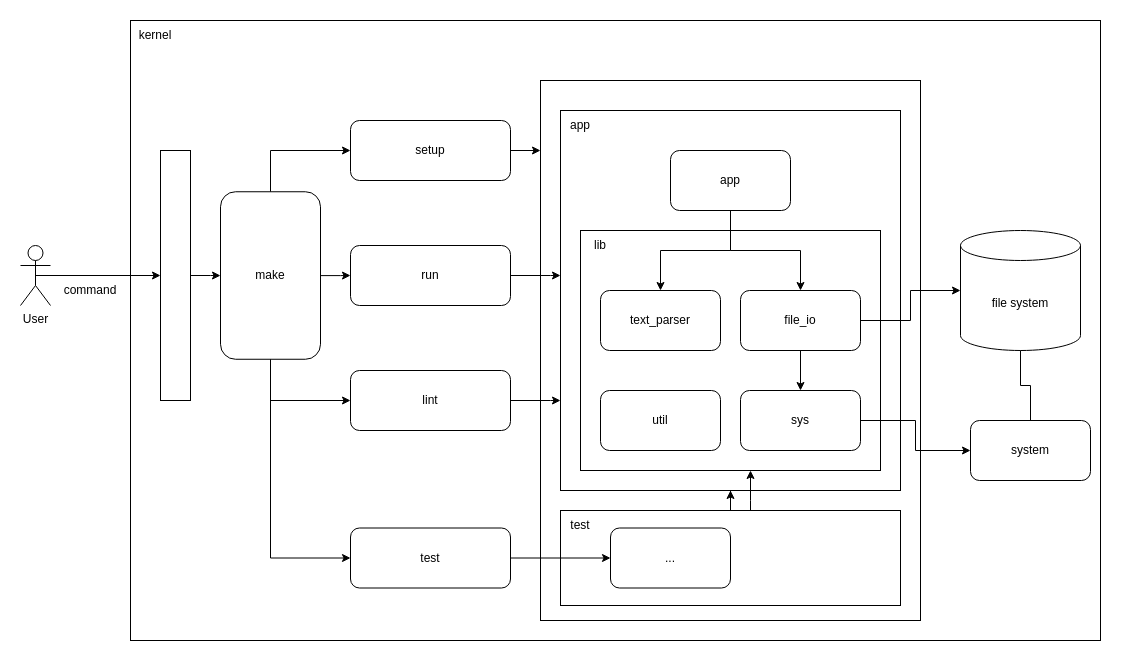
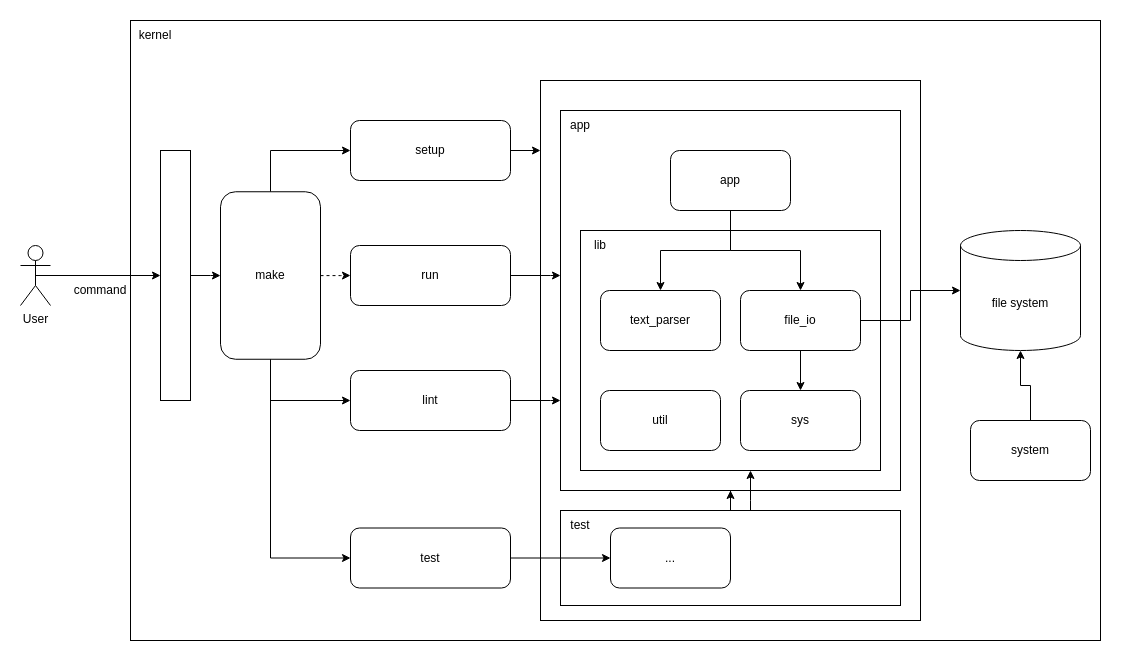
- <mxCell id="12" style="edgeStyle=orthogonalEdgeStyle;rounded=0;orthogonalLoop=1;jettySize=auto;html=1;" parent="1" source="15" target="19" edge="1"><mxGeometry relative="1" as="geometry" /></mxCell>
+ <mxCell id="12" style="edgeStyle=orthogonalEdgeStyle;rounded=0;orthogonalLoop=1;jettySize=auto;html=1;dashed=1;" parent="1" source="15" target="19" edge="1"><mxGeometry relative="1" as="geometry" /></mxCell>
- <mxCell id="9" value="command" style="text;html=1;strokeColor=none;fillColor=none;align=center;verticalAlign=middle;whiteSpace=wrap;rounded=0;" parent="1" vertex="1"><mxGeometry x="60" y="275" width="60" height="30" as="geometry" /></mxCell>
+ <mxCell id="9" value="command" style="text;html=1;strokeColor=none;fillColor=none;align=center;verticalAlign=middle;whiteSpace=wrap;rounded=0;" parent="1" vertex="1"><mxGeometry x="70" y="275" width="60" height="30" as="geometry" /></mxCell>
- <mxCell id="43" style="edgeStyle=orthogonalEdgeStyle;rounded=0;orthogonalLoop=1;jettySize=auto;html=1;endArrow=none;" edge="1" parent="1" source="44" target="29"><mxGeometry relative="1" as="geometry" /></mxCell>
+ <mxCell id="43" style="edgeStyle=orthogonalEdgeStyle;rounded=0;orthogonalLoop=1;jettySize=auto;html=1;" edge="1" parent="1" source="44" target="29"><mxGeometry relative="1" as="geometry" /></mxCell>
- <mxCell id="39" style="edgeStyle=orthogonalEdgeStyle;rounded=0;orthogonalLoop=1;jettySize=auto;html=1;" parent="1" source="40" target="44" edge="1"><mxGeometry relative="1" as="geometry" /></mxCell>
